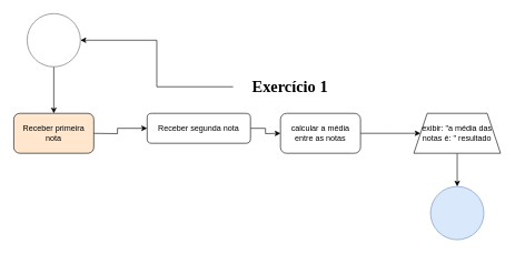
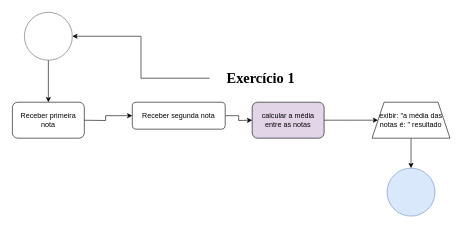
- <mxCell id="5" value="Receber primeira nota" style="rounded=1;whiteSpace=wrap;html=1;fillColor=#ffe6cc;" parent="1" vertex="1"><mxGeometry x="20" y="170" width="120" height="60" as="geometry" /></mxCell>
+ <mxCell id="5" value="Receber primeira nota" style="rounded=1;whiteSpace=wrap;html=1;" parent="1" vertex="1"><mxGeometry x="20" y="170" width="120" height="60" as="geometry" /></mxCell>
- <mxCell id="9" value="calcular a média entre as notas" style="whiteSpace=wrap;html=1;rounded=1;" parent="1" vertex="1"><mxGeometry x="420" y="170" width="120" height="60" as="geometry" /></mxCell>
+ <mxCell id="9" value="calcular a média entre as notas" style="whiteSpace=wrap;html=1;rounded=1;fillColor=#e1d5e7;" parent="1" vertex="1"><mxGeometry x="420" y="170" width="120" height="60" as="geometry" /></mxCell>
